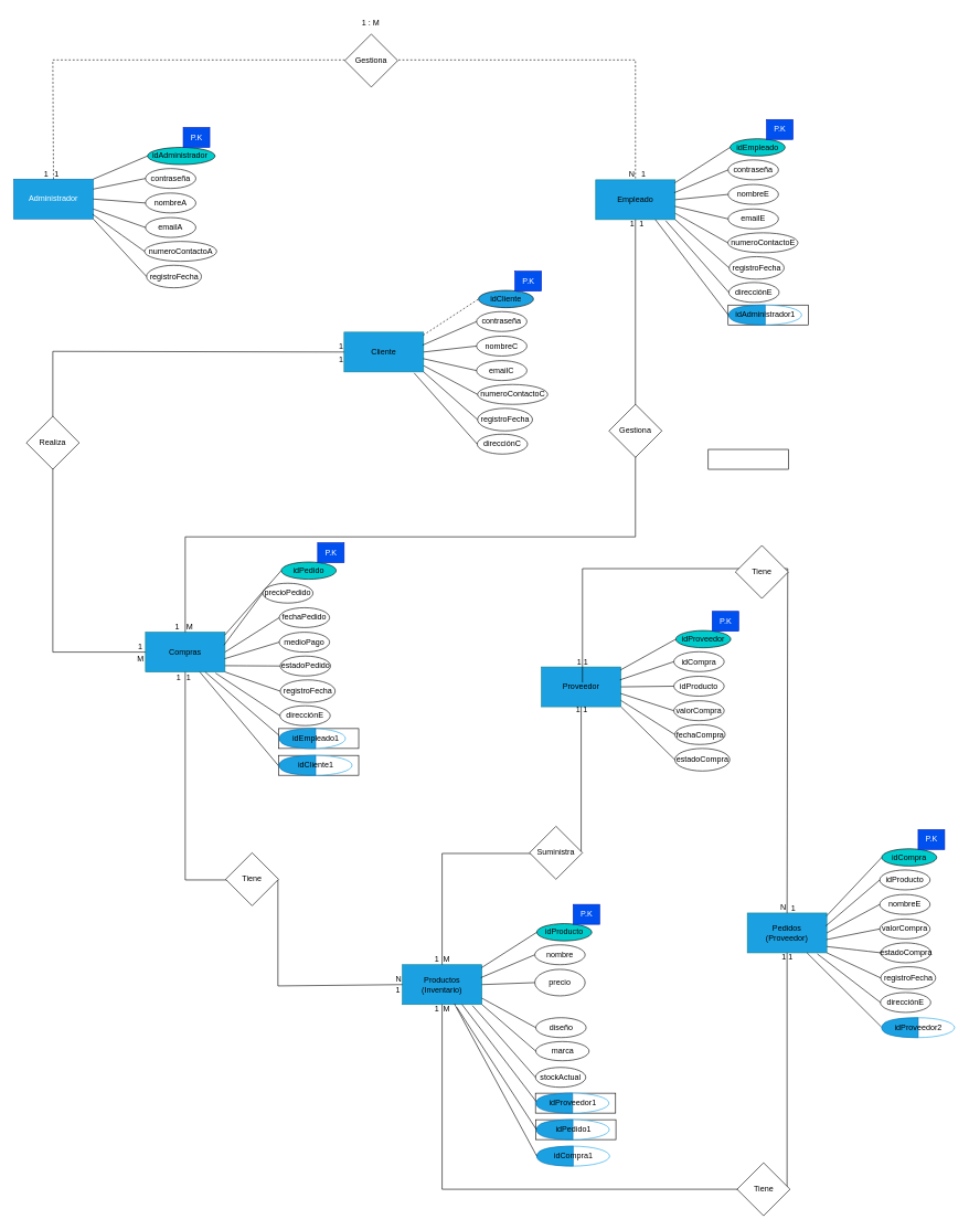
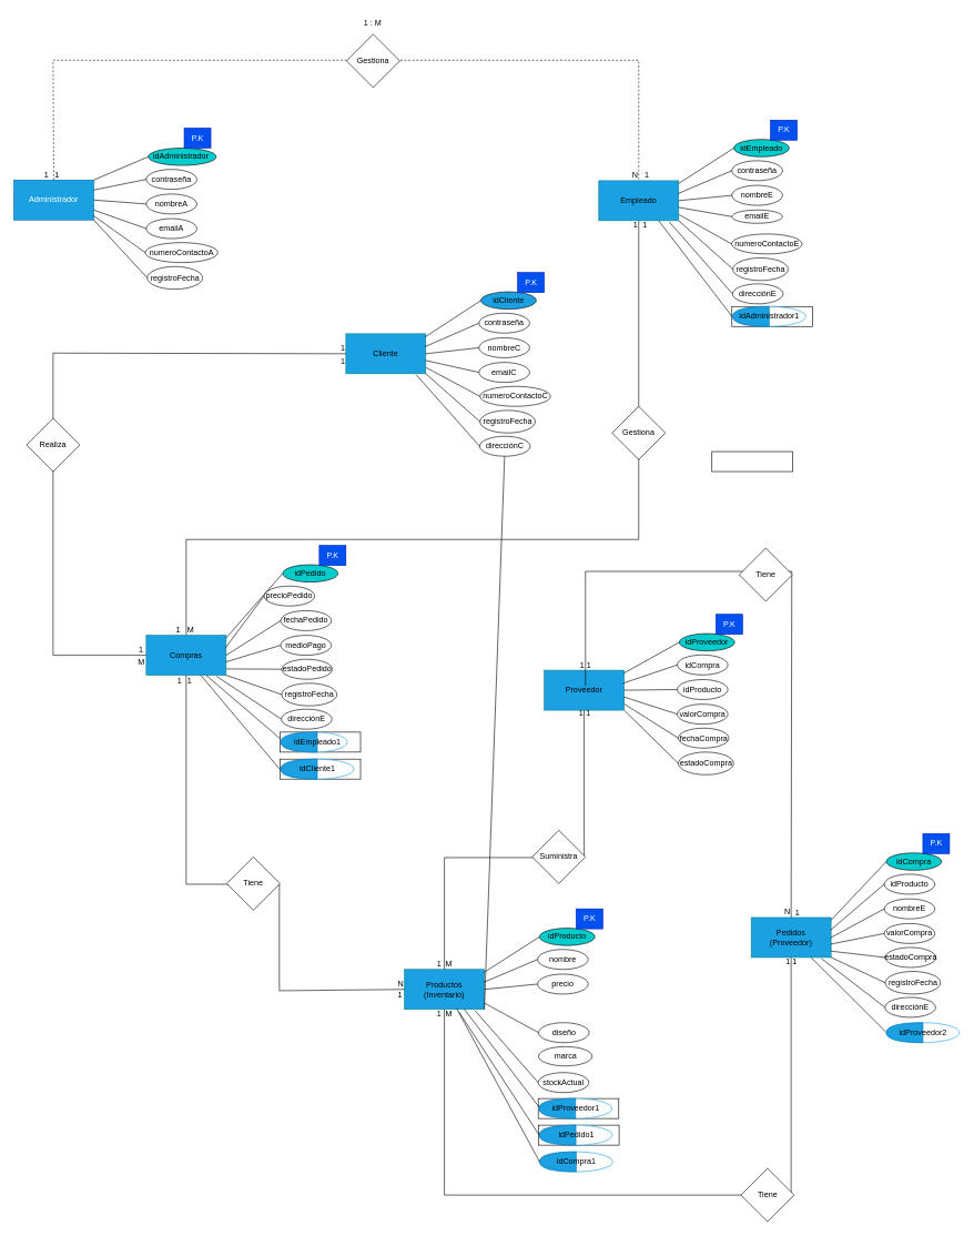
- <mxCell id="20" value="emailE" style="ellipse;whiteSpace=wrap;html=1;fontColor=light-dark(#000000,#000000);strokeColor=light-dark(#000000,#000000);fillColor=light-dark(#FFFFFF,#FFFFFF);" vertex="1" parent="1"><mxGeometry x="1099" y="315" width="76" height="30" as="geometry" /></mxCell>
+ <mxCell id="20" value="emailE" style="ellipse;whiteSpace=wrap;html=1;fontColor=light-dark(#000000,#000000);strokeColor=light-dark(#000000,#000000);fillColor=light-dark(#FFFFFF,#FFFFFF);" vertex="1" parent="1"><mxGeometry x="1099" y="315" width="76" height="20" as="geometry" /></mxCell>
- <mxCell id="42" value="" style="endArrow=none;html=1;rounded=0;entryX=0;entryY=0.5;entryDx=0;entryDy=0;exitX=0.996;exitY=0.075;exitDx=0;exitDy=0;strokeColor=light-dark(#000000,#000000);exitPerimeter=0;dashed=1;" edge="1" parent="1" source="37" target="38"><mxGeometry width="50" height="50" relative="1" as="geometry"><mxPoint x="640" y="499" as="sourcePoint" /><mxPoint x="710" y="471" as="targetPoint" /></mxGeometry></mxCell>
+ <mxCell id="42" value="" style="endArrow=none;html=1;rounded=0;entryX=0;entryY=0.5;entryDx=0;entryDy=0;exitX=0.996;exitY=0.075;exitDx=0;exitDy=0;strokeColor=light-dark(#000000,#000000);exitPerimeter=0;" edge="1" parent="1" source="37" target="38"><mxGeometry width="50" height="50" relative="1" as="geometry"><mxPoint x="640" y="499" as="sourcePoint" /><mxPoint x="710" y="471" as="targetPoint" /></mxGeometry></mxCell>
- <mxCell id="104" value="precio" style="ellipse;whiteSpace=wrap;html=1;fillColor=light-dark(#FFFFFF,#FFFFFF);strokeColor=light-dark(#000000,#000000);fontColor=light-dark(#000000,#000000);" vertex="1" parent="1"><mxGeometry x="807" y="1463" width="76" height="40" as="geometry" /></mxCell>
+ <mxCell id="104" value="precio" style="ellipse;whiteSpace=wrap;html=1;fillColor=light-dark(#FFFFFF,#FFFFFF);strokeColor=light-dark(#000000,#000000);fontColor=light-dark(#000000,#000000);" vertex="1" parent="1"><mxGeometry x="807" y="1463" width="76" height="30" as="geometry" /></mxCell>
- <mxCell id="109" value="" style="endArrow=none;html=1;rounded=0;entryX=0;entryY=0.5;entryDx=0;entryDy=0;exitX=1;exitY=1;exitDx=0;exitDy=0;strokeColor=light-dark(#000000,#000000);" edge="1" parent="1" source="101" target="108"><mxGeometry width="50" height="50" relative="1" as="geometry"><mxPoint x="1088" y="1728" as="sourcePoint" /><mxPoint x="1138" y="1678" as="targetPoint" /></mxGeometry></mxCell>
+ <mxCell id="109" value="" style="endArrow=none;html=1;rounded=0;exitX=1;exitY=1;exitDx=0;exitDy=0;strokeColor=light-dark(#000000,#000000);" edge="1" parent="1" source="101" target="51"><mxGeometry width="50" height="50" relative="1" as="geometry"><mxPoint x="1088" y="1728" as="sourcePoint" /><mxPoint x="1138" y="1678" as="targetPoint" /></mxGeometry></mxCell>
